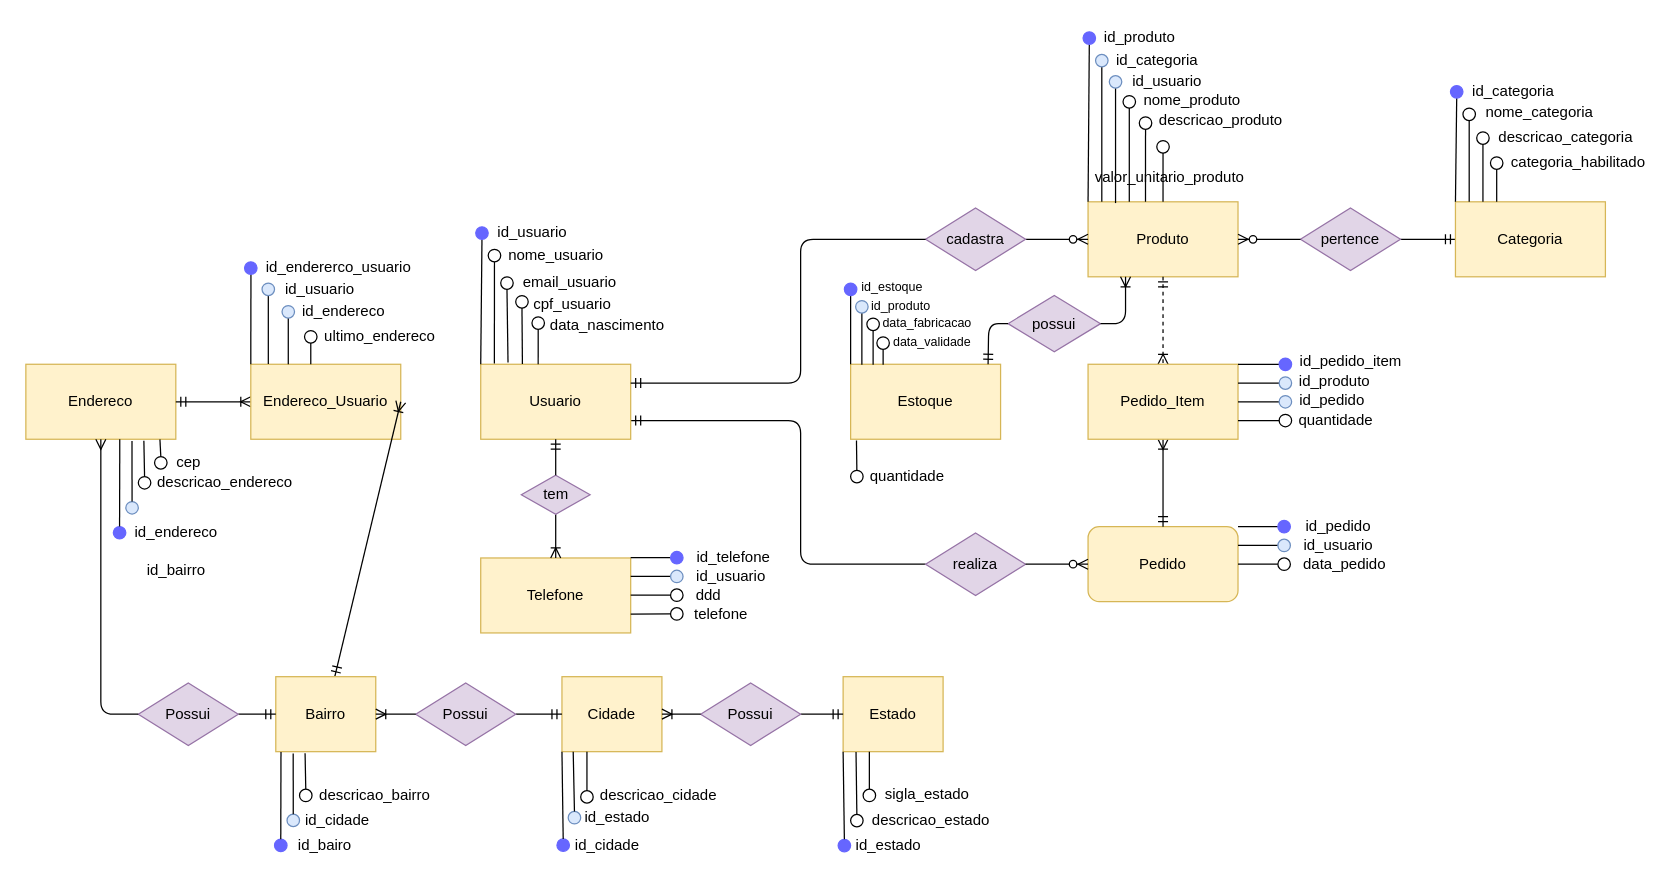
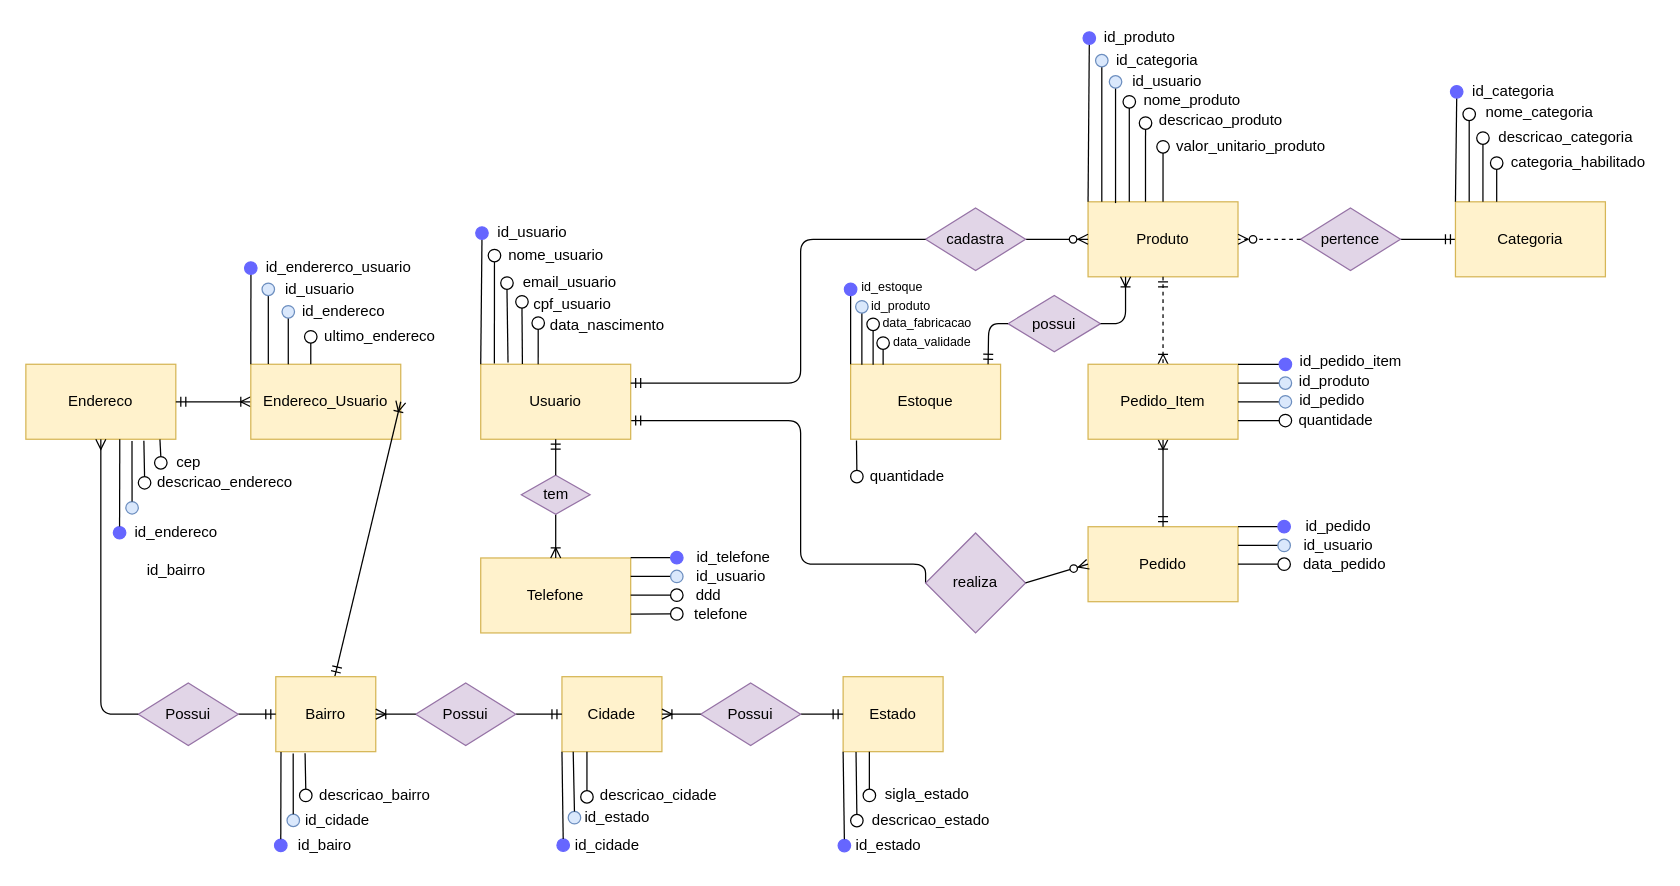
- <mxCell id="25" value="valor_unitario_produto" style="text;html=1;align=center;verticalAlign=middle;resizable=0;points=[];autosize=1;" parent="1" vertex="1"><mxGeometry x="870" y="132" width="130" height="20" as="geometry" /></mxCell>
+ <mxCell id="25" value="valor_unitario_produto" style="text;html=1;align=center;verticalAlign=middle;resizable=0;points=[];autosize=1;" parent="1" vertex="1"><mxGeometry x="935" y="107" width="130" height="20" as="geometry" /></mxCell>
- <mxCell id="6" value="" style="endArrow=ERzeroToMany;html=1;exitX=0;exitY=0.5;exitDx=0;exitDy=0;entryX=1;entryY=0.5;entryDx=0;entryDy=0;startArrow=none;startFill=0;endFill=1;" parent="1" source="5" target="3" edge="1"><mxGeometry width="50" height="50" relative="1" as="geometry"><mxPoint x="1200" y="321" as="sourcePoint" /><mxPoint x="960" y="311" as="targetPoint" /></mxGeometry></mxCell>
+ <mxCell id="6" value="" style="endArrow=ERzeroToMany;html=1;exitX=0;exitY=0.5;exitDx=0;exitDy=0;entryX=1;entryY=0.5;entryDx=0;entryDy=0;startArrow=none;startFill=0;endFill=1;dashed=1;" parent="1" source="5" target="3" edge="1"><mxGeometry width="50" height="50" relative="1" as="geometry"><mxPoint x="1200" y="321" as="sourcePoint" /><mxPoint x="960" y="311" as="targetPoint" /></mxGeometry></mxCell>
- <mxCell id="8" value="realiza" style="rhombus;whiteSpace=wrap;html=1;fillColor=#e1d5e7;strokeColor=#9673a6;" parent="1" vertex="1"><mxGeometry x="740" y="426" width="80" height="50" as="geometry" /></mxCell>
+ <mxCell id="8" value="realiza" style="rhombus;whiteSpace=wrap;html=1;fillColor=#e1d5e7;strokeColor=#9673a6;" parent="1" vertex="1"><mxGeometry x="740" y="426" width="80" height="80" as="geometry" /></mxCell>
- <mxCell id="2" value="Pedido" style="whiteSpace=wrap;html=1;fillColor=#fff2cc;strokeColor=#d6b656;rounded=1;" parent="1" vertex="1"><mxGeometry x="870" y="421" width="120" height="60" as="geometry" /></mxCell>
+ <mxCell id="2" value="Pedido" style="rounded=0;whiteSpace=wrap;html=1;fillColor=#fff2cc;strokeColor=#d6b656;" parent="1" vertex="1"><mxGeometry x="870" y="421" width="120" height="60" as="geometry" /></mxCell>
